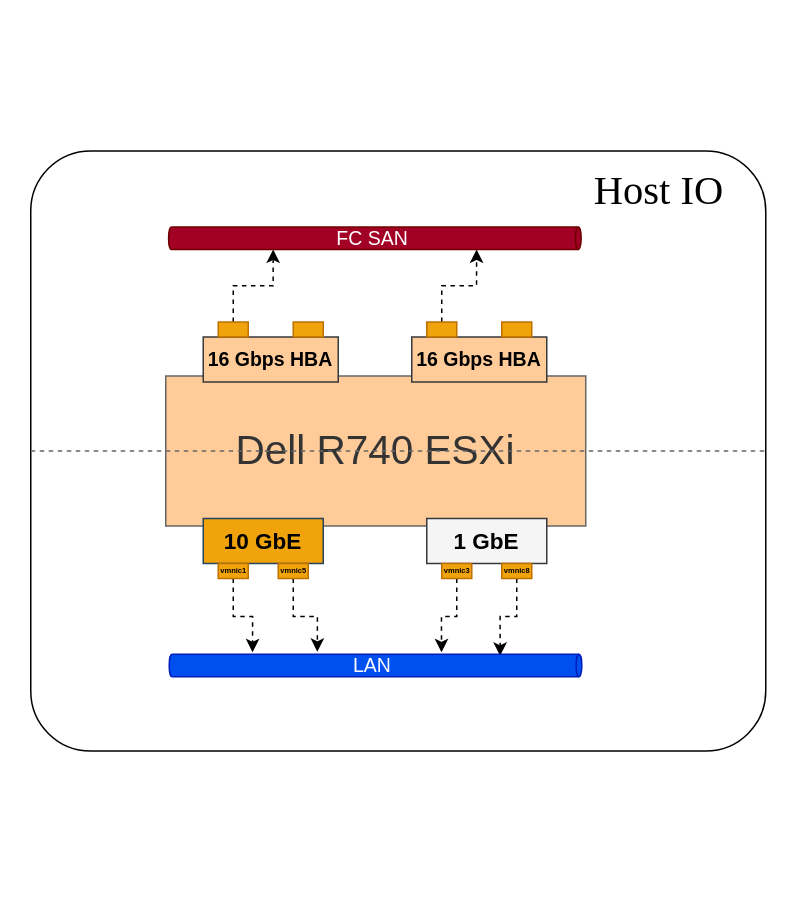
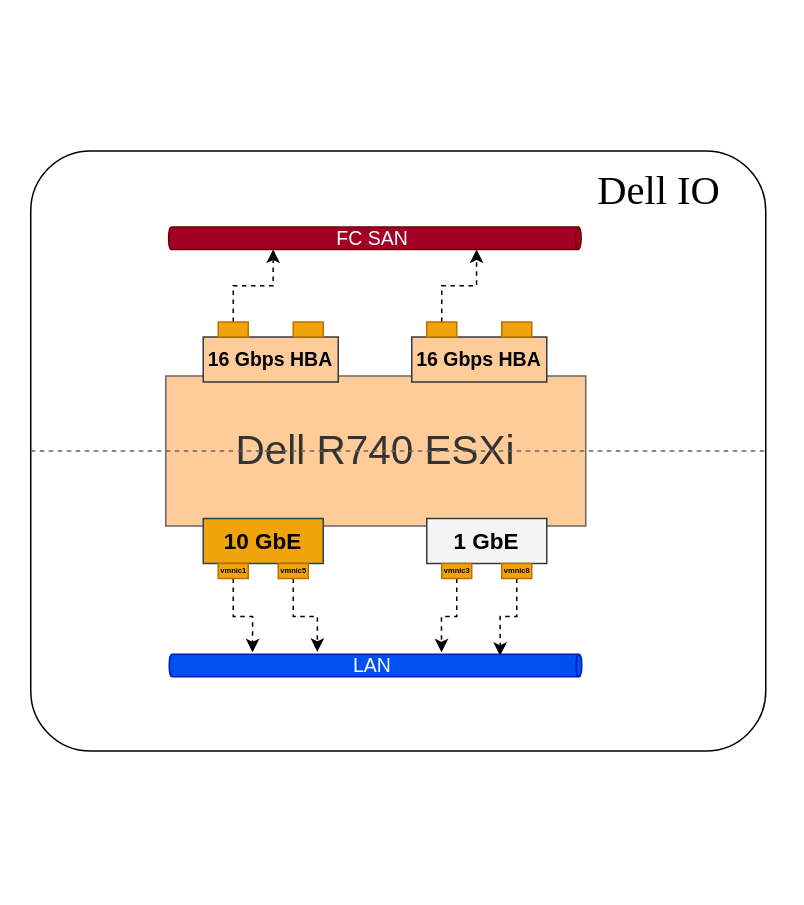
- <mxCell id="23" value="&lt;font face=&quot;Times New Roman&quot; style=&quot;font-size: 27px&quot;&gt;Host IO&lt;/font&gt;" style="text;html=1;strokeColor=none;fillColor=none;align=center;verticalAlign=middle;whiteSpace=wrap;rounded=0;fontSize=13;" parent="1" vertex="1"><mxGeometry x="364" y="110" width="150" height="34" as="geometry" /></mxCell>
+ <mxCell id="23" value="&lt;font face=&quot;Times New Roman&quot; style=&quot;font-size: 27px&quot;&gt;Dell IO&lt;/font&gt;" style="text;html=1;strokeColor=none;fillColor=none;align=center;verticalAlign=middle;whiteSpace=wrap;rounded=0;fontSize=13;" parent="1" vertex="1"><mxGeometry x="364" y="110" width="150" height="34" as="geometry" /></mxCell>
